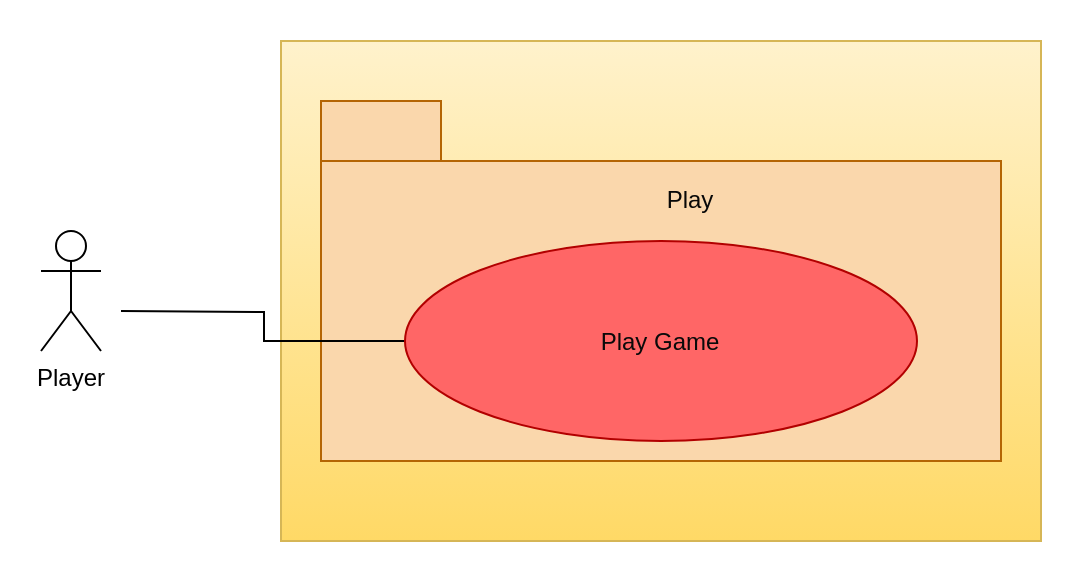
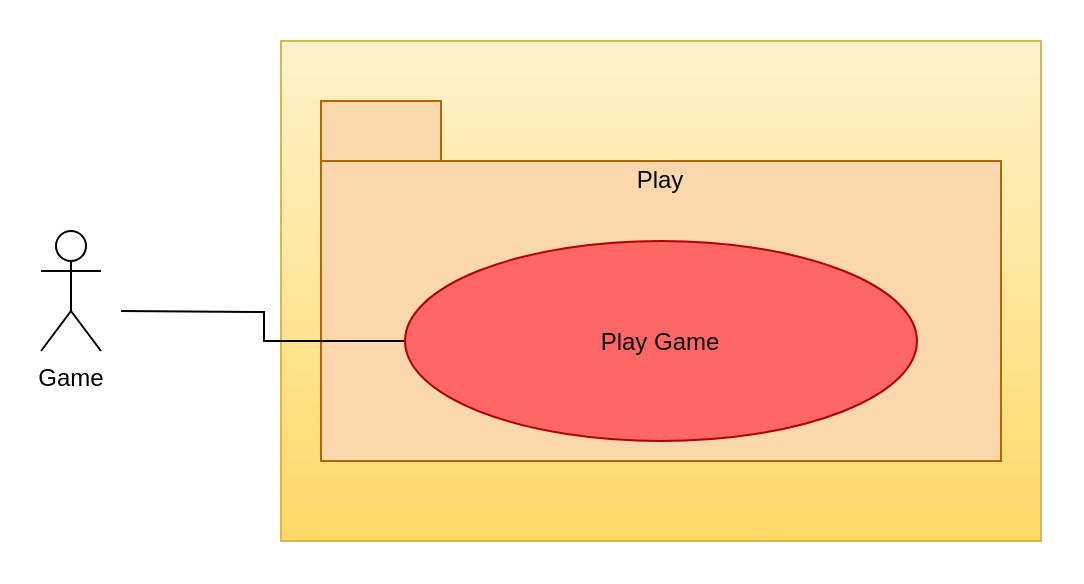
- <mxCell id="6" value="Play" style="text;html=1;strokeColor=none;fillColor=none;align=center;verticalAlign=middle;whiteSpace=wrap;rounded=0;fontColor=#080808;" parent="1" vertex="1"><mxGeometry x="325" y="90" width="40" height="20" as="geometry" /></mxCell>
+ <mxCell id="6" value="Play" style="text;html=1;strokeColor=none;fillColor=none;align=center;verticalAlign=middle;whiteSpace=wrap;rounded=0;fontColor=#080808;" parent="1" vertex="1"><mxGeometry x="310" y="80" width="40" height="20" as="geometry" /></mxCell>
- <mxCell id="2" value="Player" style="shape=umlActor;verticalLabelPosition=bottom;verticalAlign=top;html=1;" parent="1" vertex="1"><mxGeometry x="20" y="115" width="30" height="60" as="geometry" /></mxCell>
+ <mxCell id="2" value="Game" style="shape=umlActor;verticalLabelPosition=bottom;verticalAlign=top;html=1;" parent="1" vertex="1"><mxGeometry x="20" y="115" width="30" height="60" as="geometry" /></mxCell>
